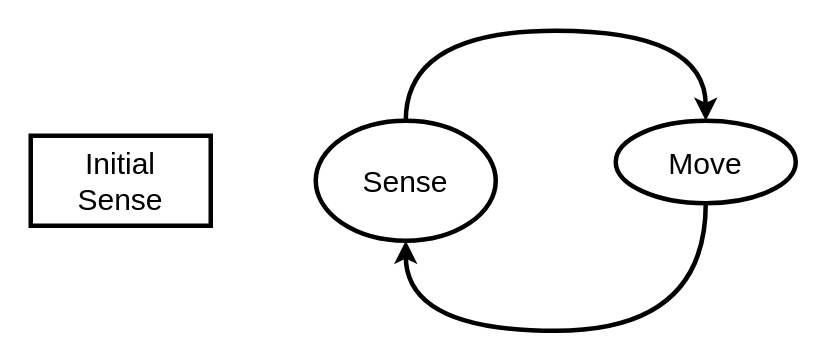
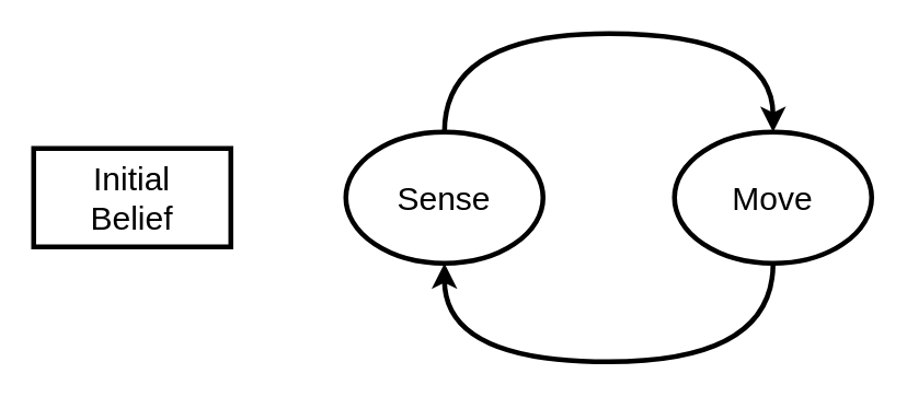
- <mxCell id="3" value="&lt;font style=&quot;font-size: 20px&quot;&gt;Move&lt;/font&gt;" style="ellipse;whiteSpace=wrap;html=1;strokeWidth=3;" vertex="1" parent="1"><mxGeometry x="410" y="80" width="120" height="55" as="geometry" /></mxCell>
+ <mxCell id="3" value="&lt;font style=&quot;font-size: 20px&quot;&gt;Move&lt;/font&gt;" style="ellipse;whiteSpace=wrap;html=1;strokeWidth=3;" vertex="1" parent="1"><mxGeometry x="410" y="80" width="120" height="80" as="geometry" /></mxCell>
- <mxCell id="6" value="Initial&lt;br&gt;Sense" style="rounded=0;whiteSpace=wrap;html=1;fontSize=20;strokeWidth=3;" vertex="1" parent="1"><mxGeometry x="20" y="90" width="120" height="60" as="geometry" /></mxCell>
+ <mxCell id="6" value="Initial&lt;br&gt;Belief" style="rounded=0;whiteSpace=wrap;html=1;fontSize=20;strokeWidth=3;" vertex="1" parent="1"><mxGeometry x="20" y="90" width="120" height="60" as="geometry" /></mxCell>
